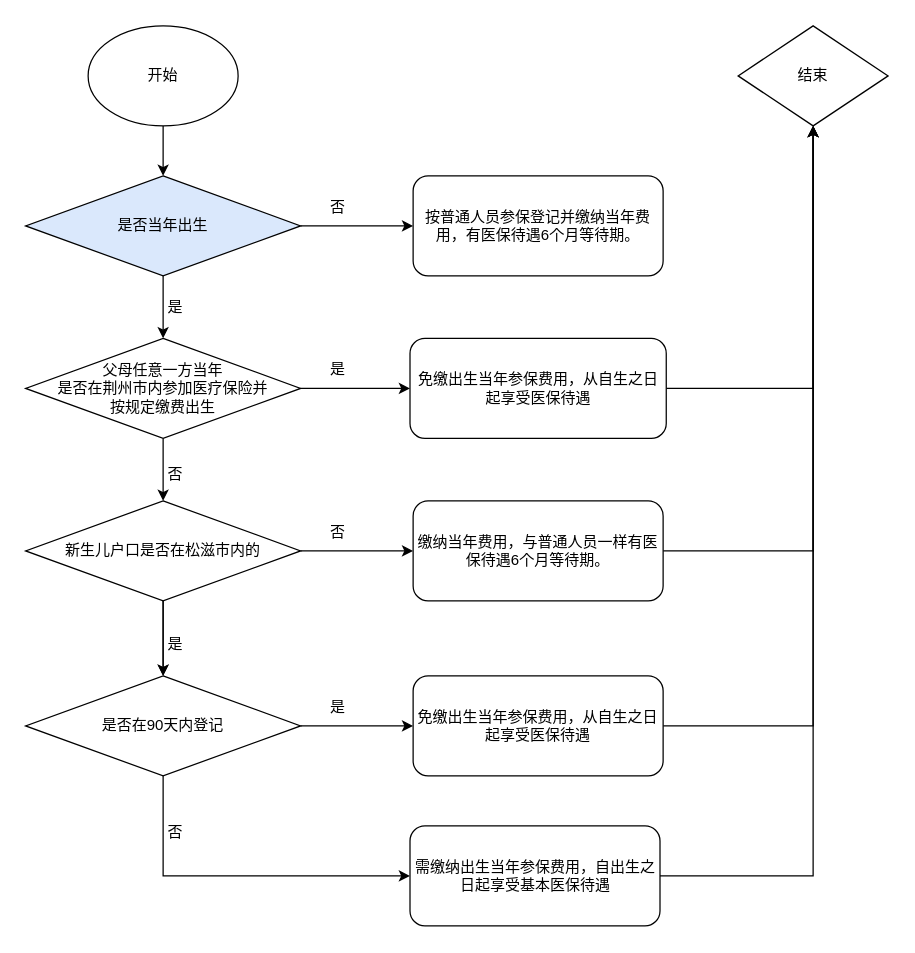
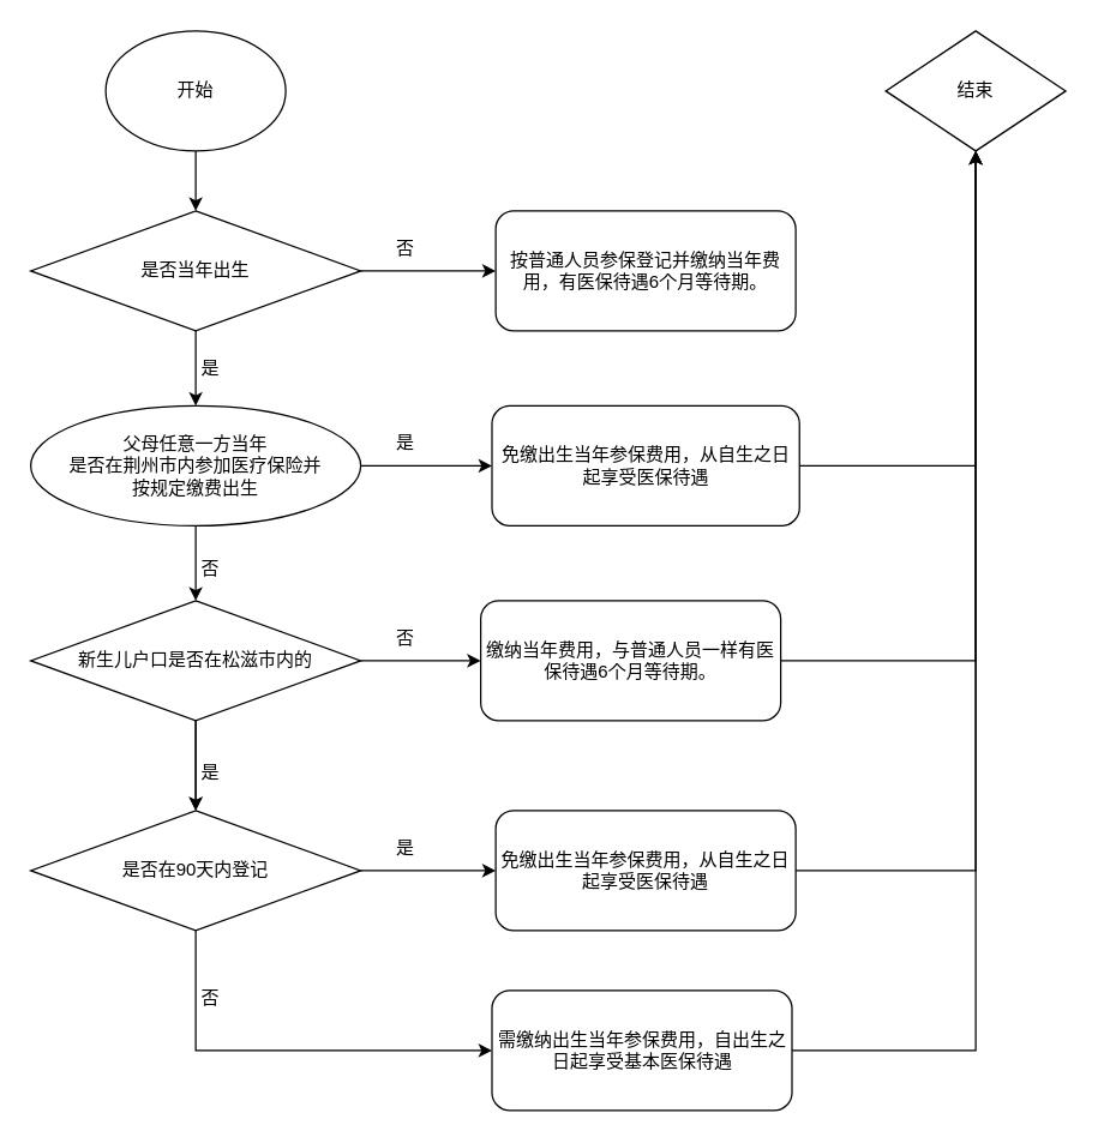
- <mxCell id="6" value="是否当年出生" style="rhombus;whiteSpace=wrap;html=1;fillColor=#dae8fc;" parent="1" vertex="1"><mxGeometry x="20" y="140" width="220" height="80" as="geometry" /></mxCell>
+ <mxCell id="6" value="是否当年出生" style="rhombus;whiteSpace=wrap;html=1;" parent="1" vertex="1"><mxGeometry x="20" y="140" width="220" height="80" as="geometry" /></mxCell>
- <mxCell id="9" value="&lt;div&gt;父母任意一方当年&lt;/div&gt;&lt;div&gt;是否在荆州市内参加医疗保险并&lt;/div&gt;&lt;div&gt;按规定缴费出生&lt;/div&gt;" style="rhombus;whiteSpace=wrap;html=1;" parent="1" vertex="1"><mxGeometry x="20" y="270" width="220" height="80" as="geometry" /></mxCell>
+ <mxCell id="9" value="&lt;div&gt;父母任意一方当年&lt;/div&gt;&lt;div&gt;是否在荆州市内参加医疗保险并&lt;/div&gt;&lt;div&gt;按规定缴费出生&lt;/div&gt;" style="ellipse;whiteSpace=wrap;html=1;" parent="1" vertex="1"><mxGeometry x="20" y="270" width="220" height="80" as="geometry" /></mxCell>
- <mxCell id="22" value="缴纳当年费用，与普通人员一样有医保待遇6个月等待期。" style="rounded=1;whiteSpace=wrap;html=1;" parent="1" vertex="1"><mxGeometry x="330" y="400" width="200" height="80" as="geometry" /></mxCell>
+ <mxCell id="22" value="缴纳当年费用，与普通人员一样有医保待遇6个月等待期。" style="rounded=1;whiteSpace=wrap;html=1;" parent="1" vertex="1"><mxGeometry x="320" y="400" width="200" height="80" as="geometry" /></mxCell>
